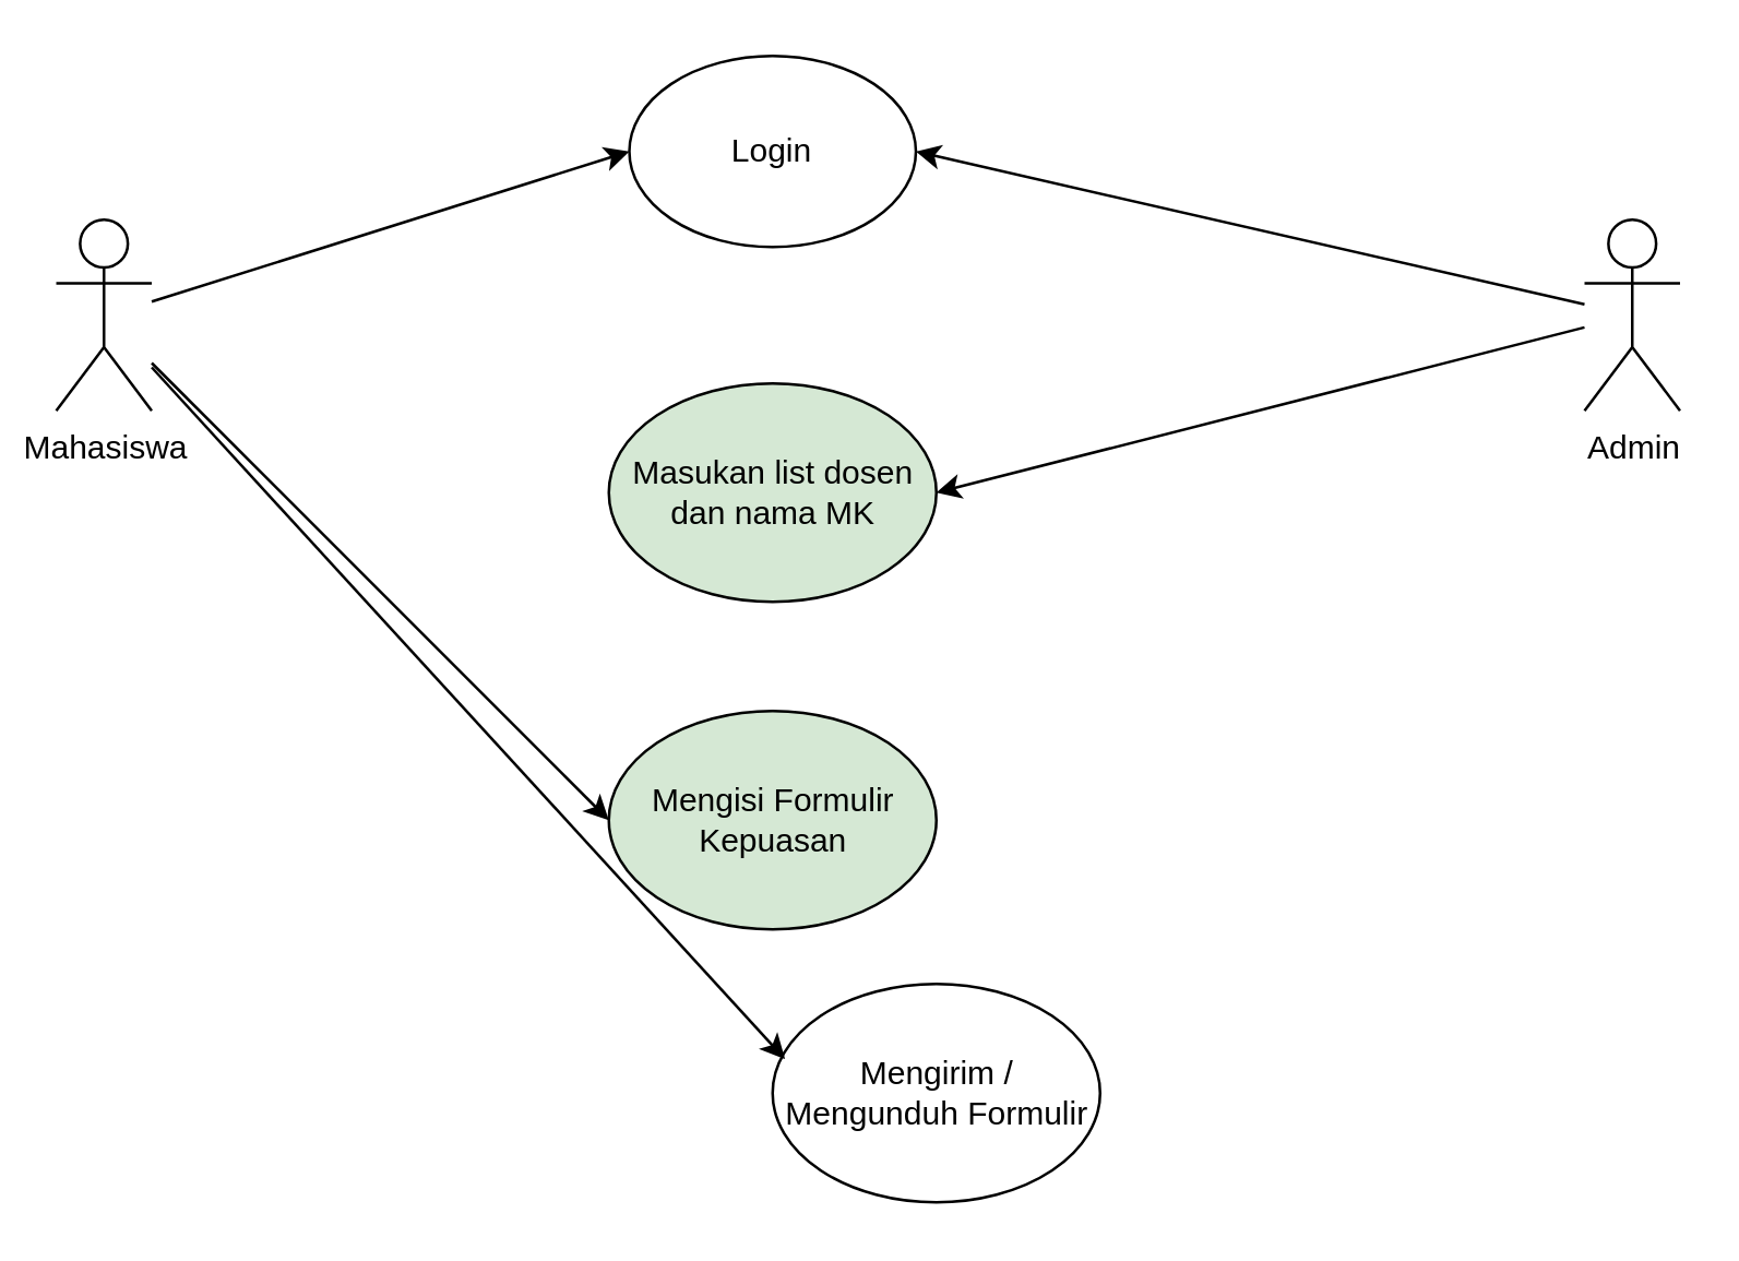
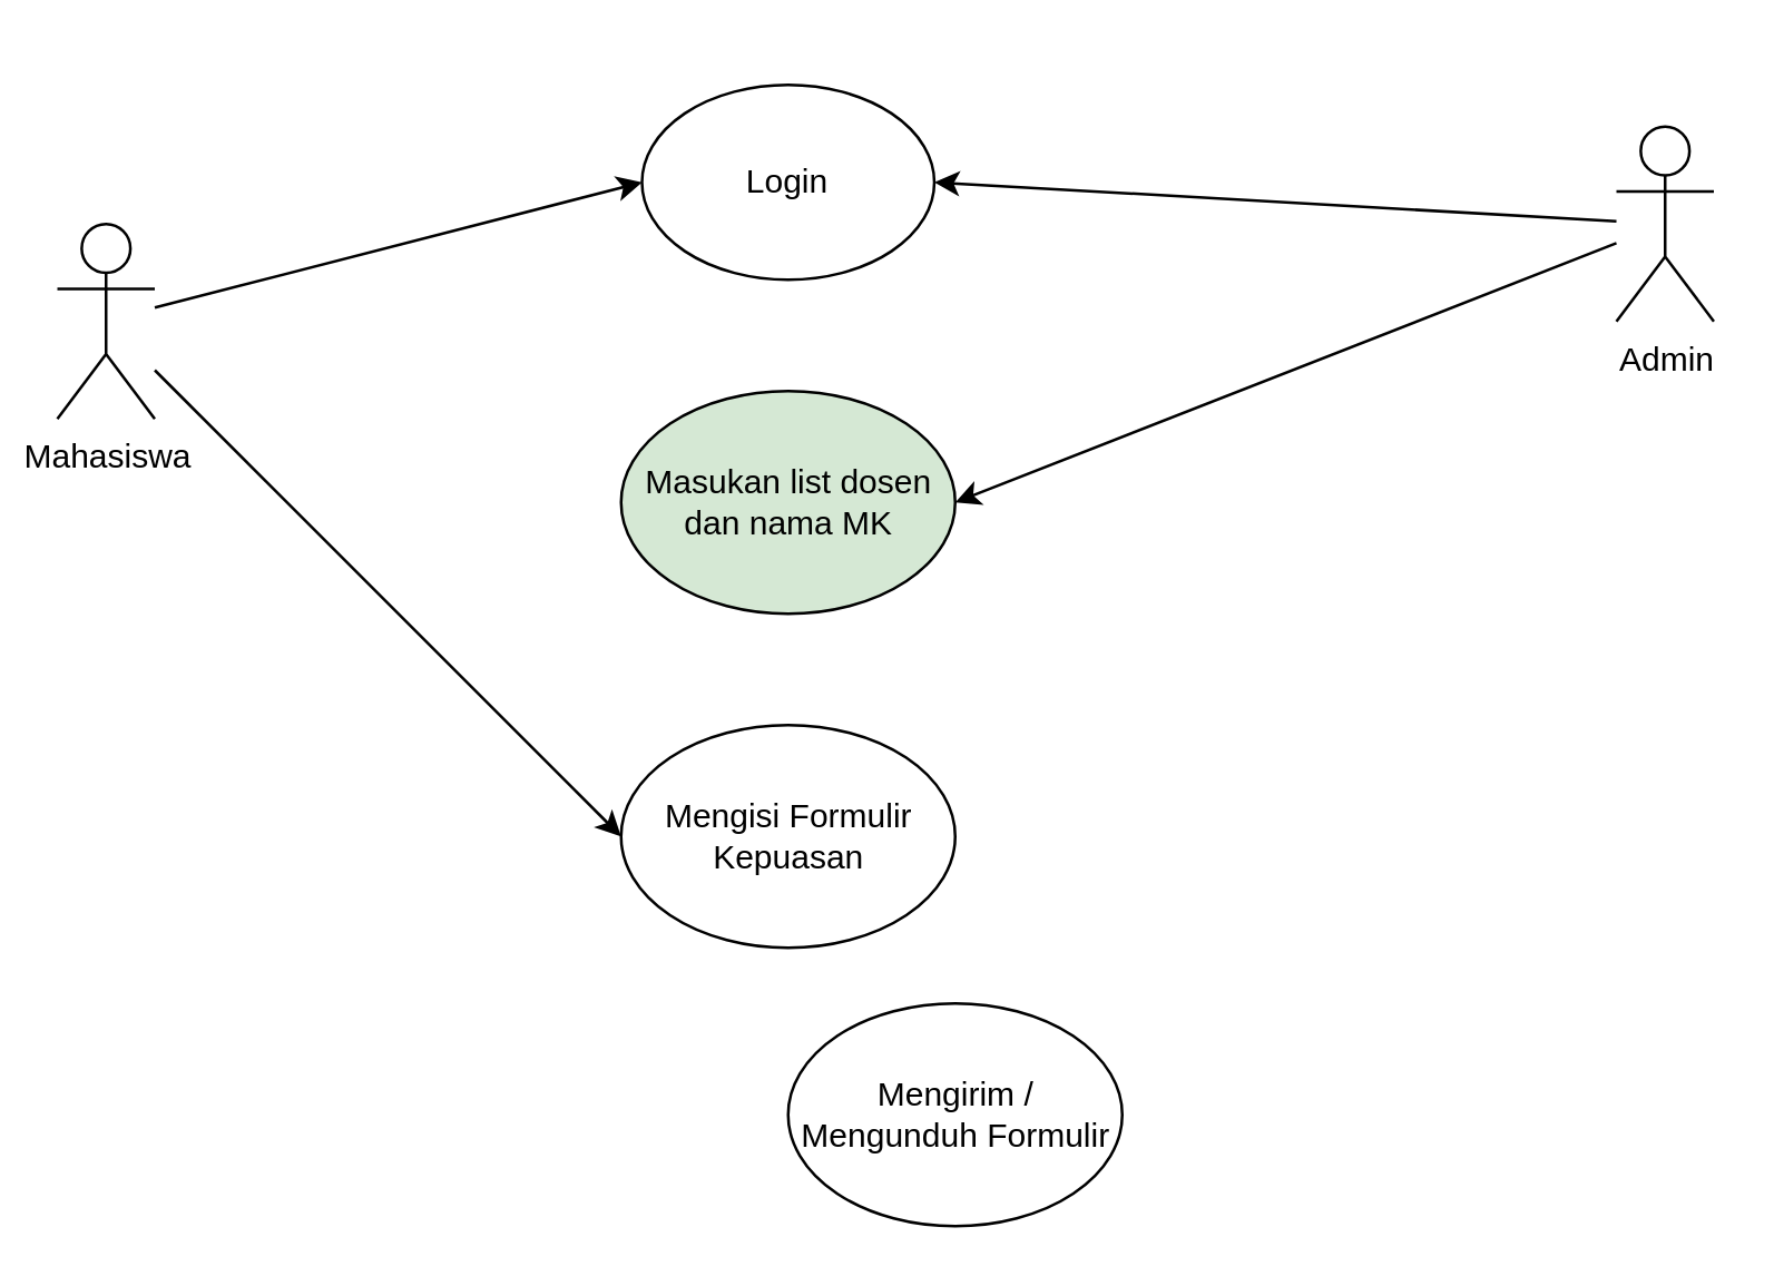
- <mxCell id="4" value="Login" style="ellipse;whiteSpace=wrap;html=1;" parent="1" vertex="1"><mxGeometry x="230" y="20" width="105" height="70" as="geometry" /></mxCell>
+ <mxCell id="4" value="Login" style="ellipse;whiteSpace=wrap;html=1;" parent="1" vertex="1"><mxGeometry x="230" y="30" width="105" height="70" as="geometry" /></mxCell>
- <mxCell id="3" value="Admin" style="shape=umlActor;verticalLabelPosition=bottom;verticalAlign=top;html=1;outlineConnect=0;" parent="1" vertex="1"><mxGeometry x="580" y="80" width="35" height="70" as="geometry" /></mxCell>
+ <mxCell id="3" value="Admin" style="shape=umlActor;verticalLabelPosition=bottom;verticalAlign=top;html=1;outlineConnect=0;" parent="1" vertex="1"><mxGeometry x="580" y="45" width="35" height="70" as="geometry" /></mxCell>
- <mxCell id="12" value="" style="endArrow=classic;html=1;rounded=0;entryX=0.038;entryY=0.344;entryDx=0;entryDy=0;entryPerimeter=0;" parent="1" source="2" target="11" edge="1"><mxGeometry width="50" height="50" relative="1" as="geometry"><mxPoint x="250" y="390" as="sourcePoint" /><mxPoint x="300" y="340" as="targetPoint" /></mxGeometry></mxCell>
- <mxCell id="9" value="Mengisi Formulir Kepuasan" style="ellipse;whiteSpace=wrap;html=1;fillColor=#d5e8d4;" parent="1" vertex="1"><mxGeometry x="222.5" y="260" width="120" height="80" as="geometry" /></mxCell>
+ <mxCell id="9" value="Mengisi Formulir Kepuasan" style="ellipse;whiteSpace=wrap;html=1;" parent="1" vertex="1"><mxGeometry x="222.5" y="260" width="120" height="80" as="geometry" /></mxCell>
